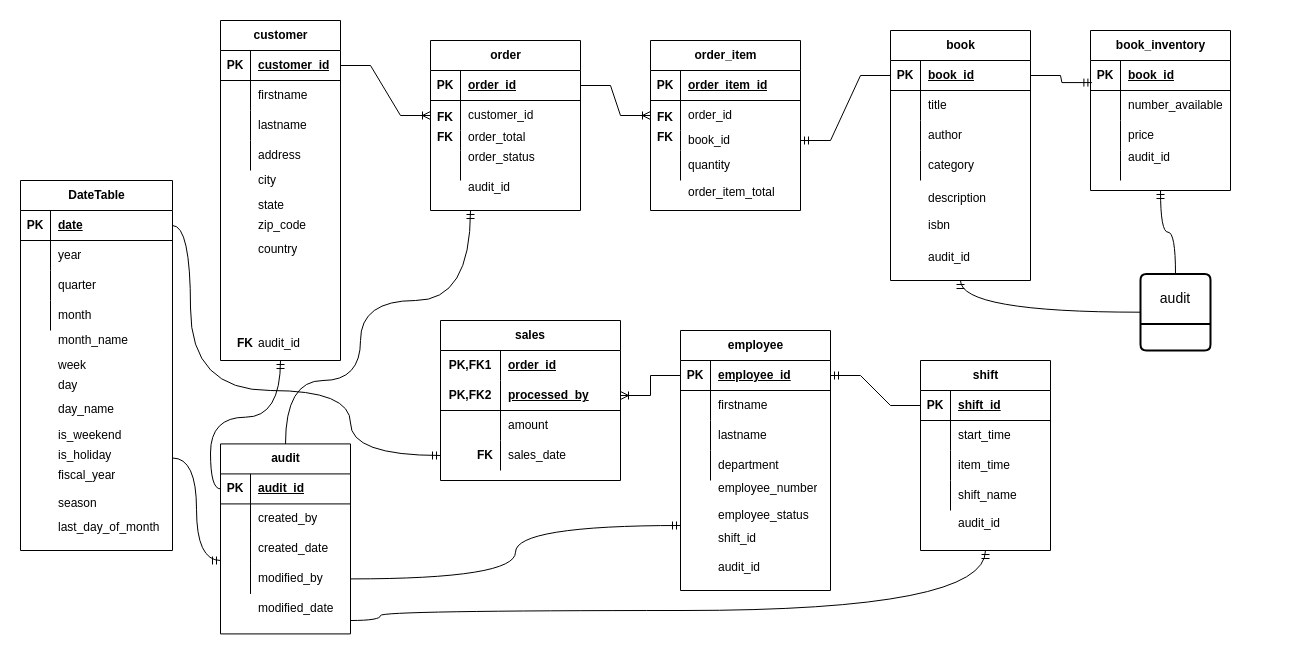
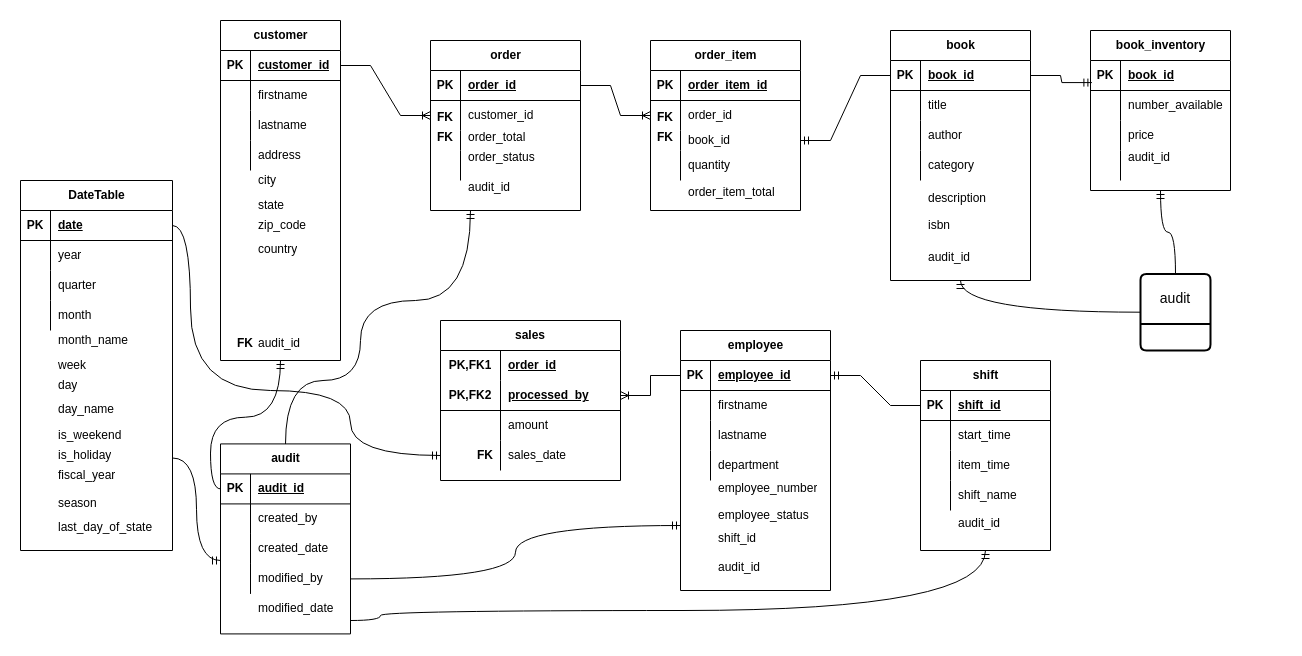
- <mxCell id="181" value="last_day_of_month" style="shape=partialRectangle;connectable=0;fillColor=none;top=0;left=0;bottom=0;right=0;align=left;spacingLeft=6;overflow=hidden;whiteSpace=wrap;html=1;" vertex="1" parent="159"><mxGeometry x="30" y="330" width="112" height="33.75" as="geometry"><mxRectangle width="150" height="30" as="alternateBounds" /></mxGeometry></mxCell>
+ <mxCell id="181" value="last_day_of_state" style="shape=partialRectangle;connectable=0;fillColor=none;top=0;left=0;bottom=0;right=0;align=left;spacingLeft=6;overflow=hidden;whiteSpace=wrap;html=1;" vertex="1" parent="159"><mxGeometry x="30" y="330" width="112" height="33.75" as="geometry"><mxRectangle width="150" height="30" as="alternateBounds" /></mxGeometry></mxCell>
